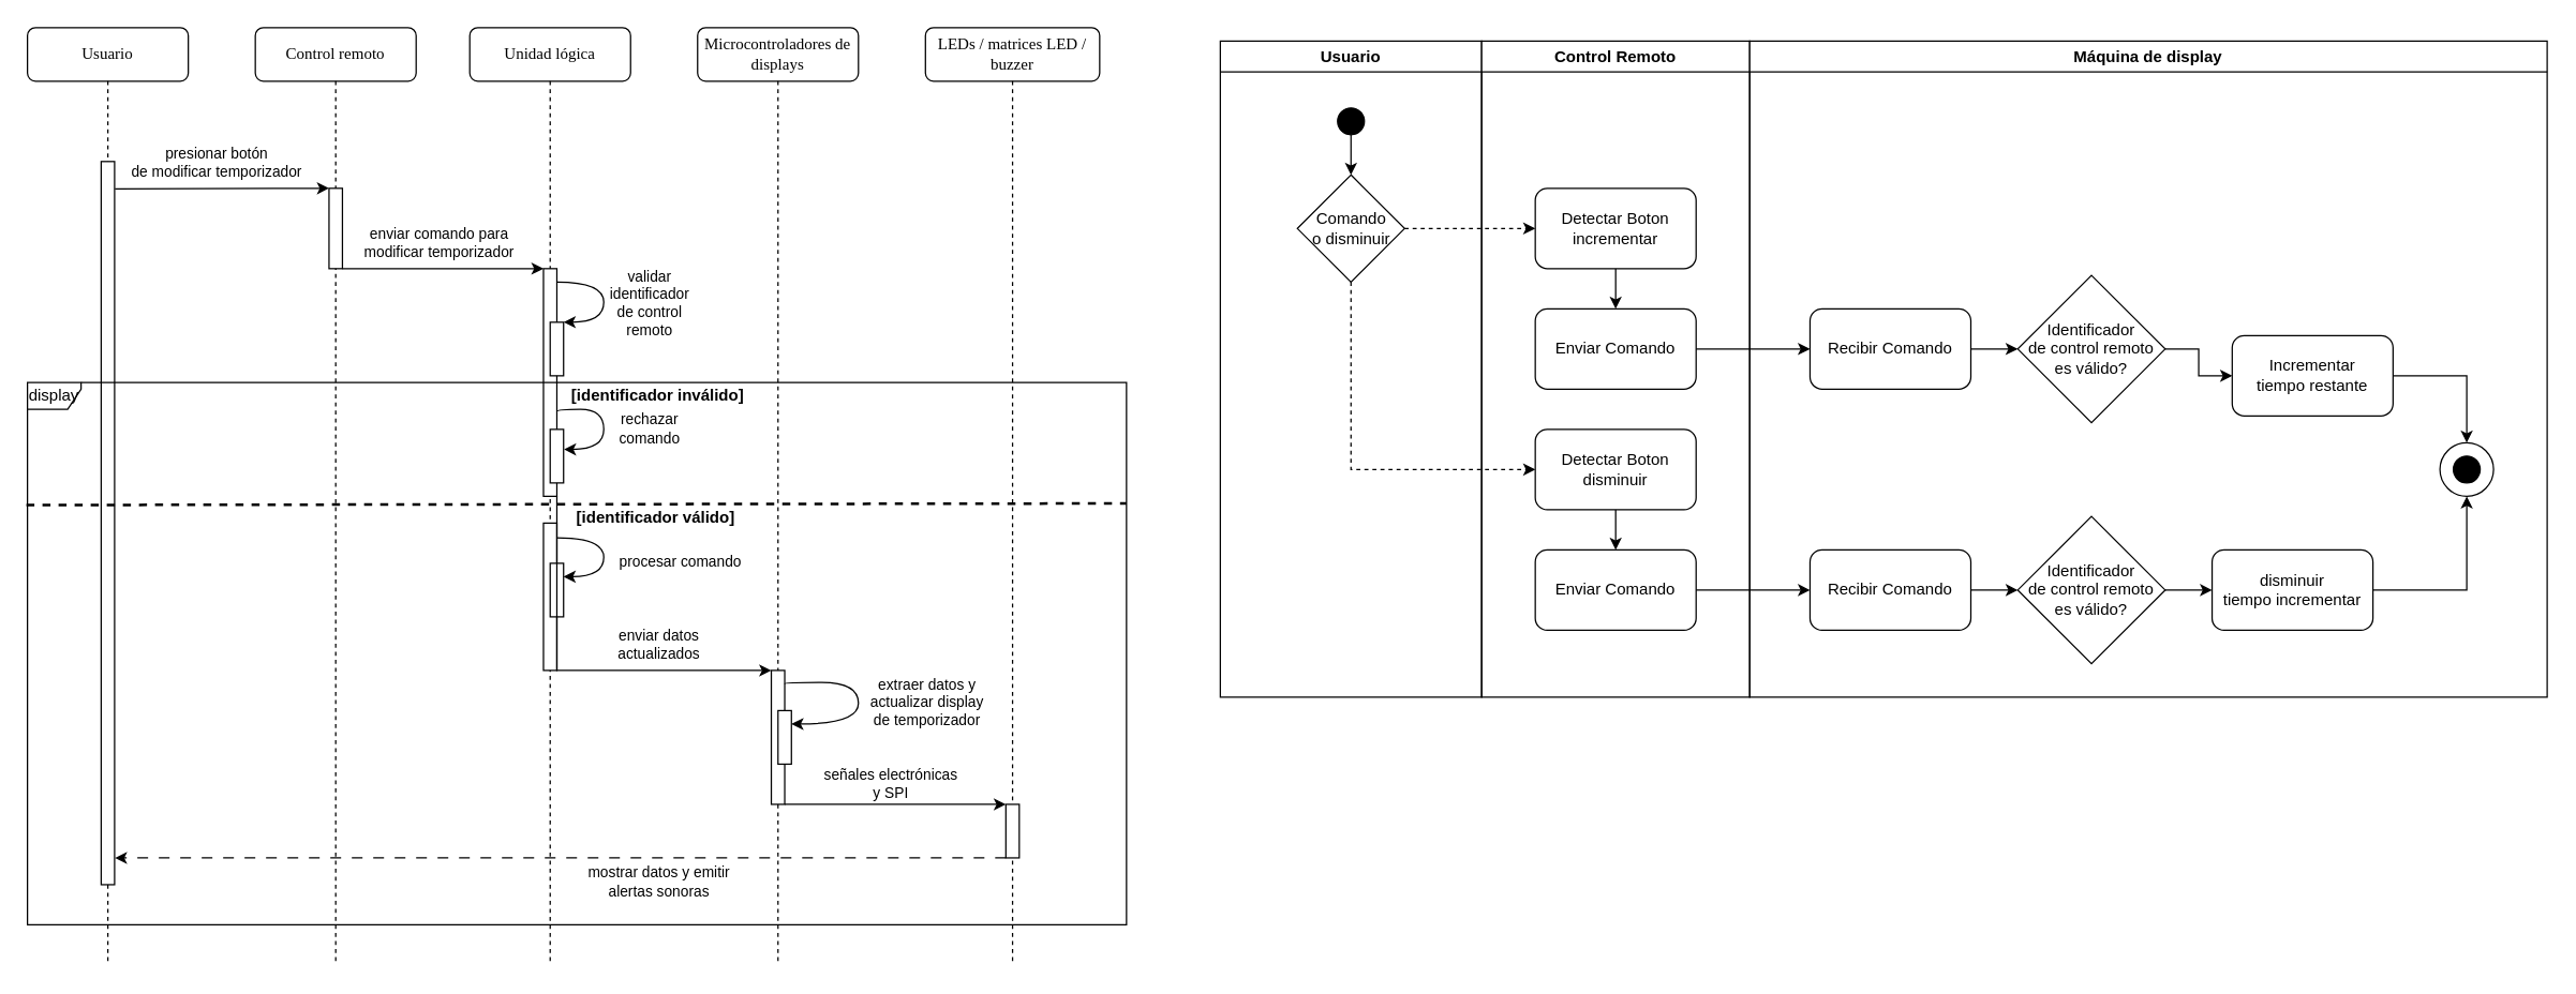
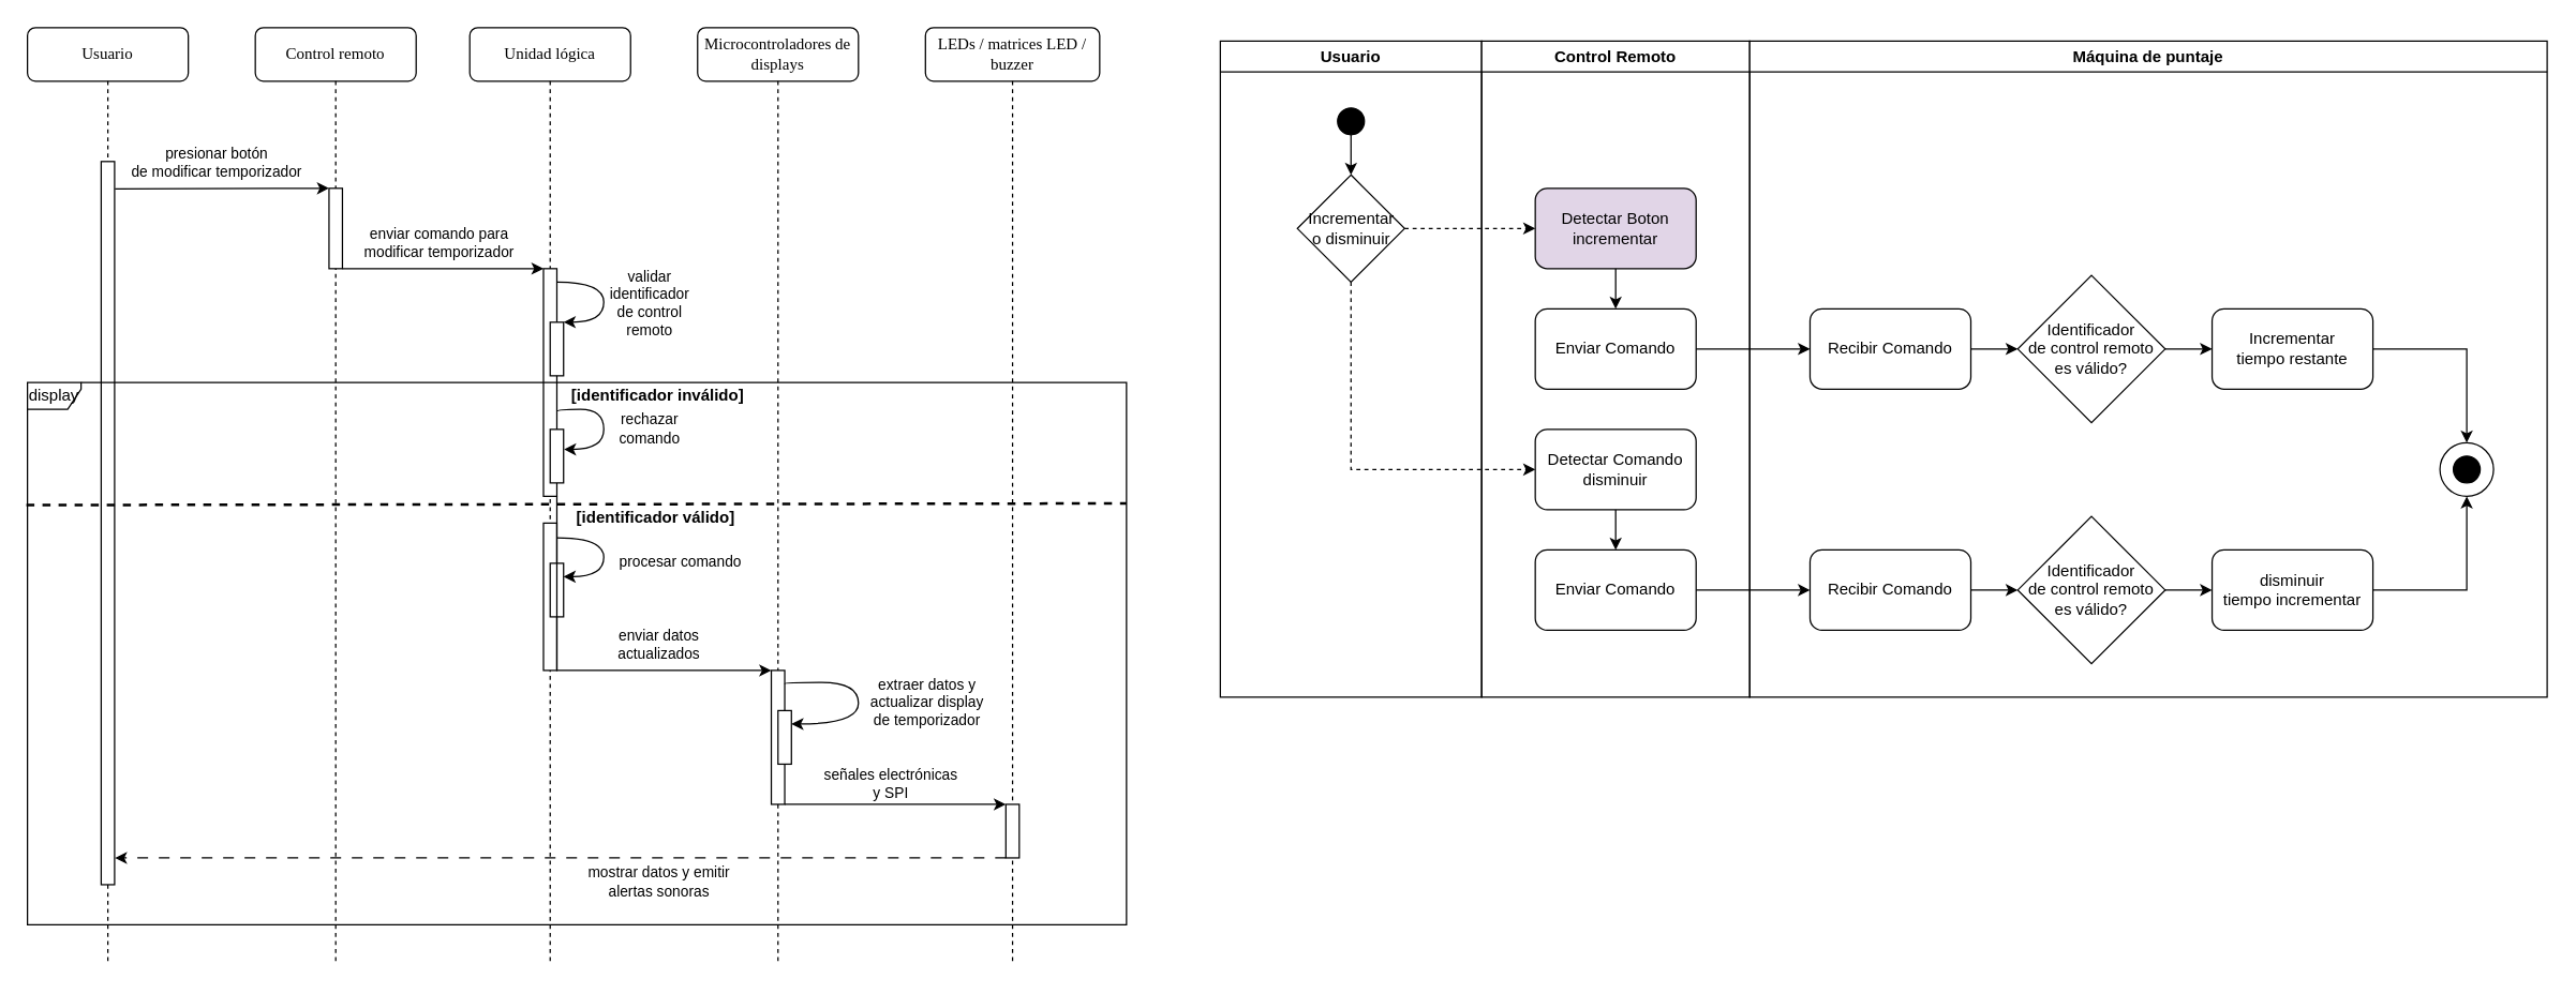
- <mxCell id="49" value="Máquina de display" style="swimlane;whiteSpace=wrap;html=1;" parent="1" vertex="1"><mxGeometry x="1305" y="30" width="595" height="490" as="geometry" /></mxCell>
+ <mxCell id="49" value="Máquina de puntaje" style="swimlane;whiteSpace=wrap;html=1;" parent="1" vertex="1"><mxGeometry x="1305" y="30" width="595" height="490" as="geometry" /></mxCell>
- <mxCell id="5" value="Comando&lt;br&gt;o disminuir" style="rhombus;whiteSpace=wrap;html=1;" parent="2" vertex="1"><mxGeometry x="57.5" y="100" width="80" height="80" as="geometry" /></mxCell>
+ <mxCell id="5" value="Incrementar&lt;br&gt;o disminuir" style="rhombus;whiteSpace=wrap;html=1;" parent="2" vertex="1"><mxGeometry x="57.5" y="100" width="80" height="80" as="geometry" /></mxCell>
- <mxCell id="11" value="Detectar Boton incrementar" style="rounded=1;whiteSpace=wrap;html=1;" parent="6" vertex="1"><mxGeometry x="40" y="110" width="120" height="60" as="geometry" /></mxCell>
+ <mxCell id="11" value="Detectar Boton incrementar" style="rounded=1;whiteSpace=wrap;html=1;fillColor=#e1d5e7;" parent="6" vertex="1"><mxGeometry x="40" y="110" width="120" height="60" as="geometry" /></mxCell>
- <mxCell id="55" value="Incrementar&lt;br&gt;tiempo restante" style="rounded=1;whiteSpace=wrap;html=1;" parent="49" vertex="1"><mxGeometry x="360" y="220" width="120" height="60" as="geometry" /></mxCell>
+ <mxCell id="55" value="Incrementar&lt;br&gt;tiempo restante" style="rounded=1;whiteSpace=wrap;html=1;" parent="49" vertex="1"><mxGeometry x="345" y="200" width="120" height="60" as="geometry" /></mxCell>
- <mxCell id="8" value="Detectar Boton disminuir" style="rounded=1;whiteSpace=wrap;html=1;" parent="6" vertex="1"><mxGeometry x="40" y="290" width="120" height="60" as="geometry" /></mxCell>
+ <mxCell id="8" value="Detectar Comando disminuir" style="rounded=1;whiteSpace=wrap;html=1;" parent="6" vertex="1"><mxGeometry x="40" y="290" width="120" height="60" as="geometry" /></mxCell>
